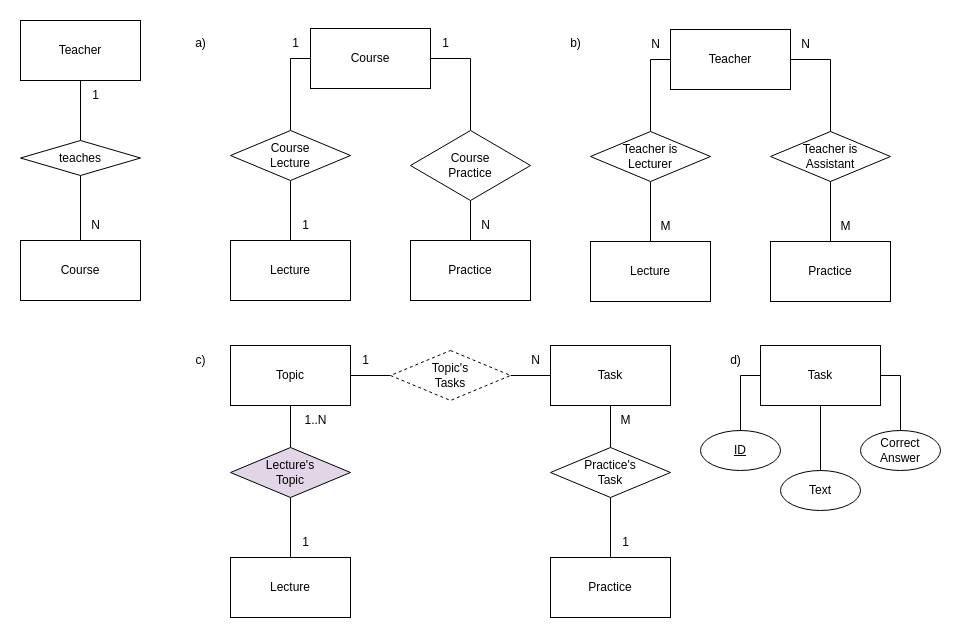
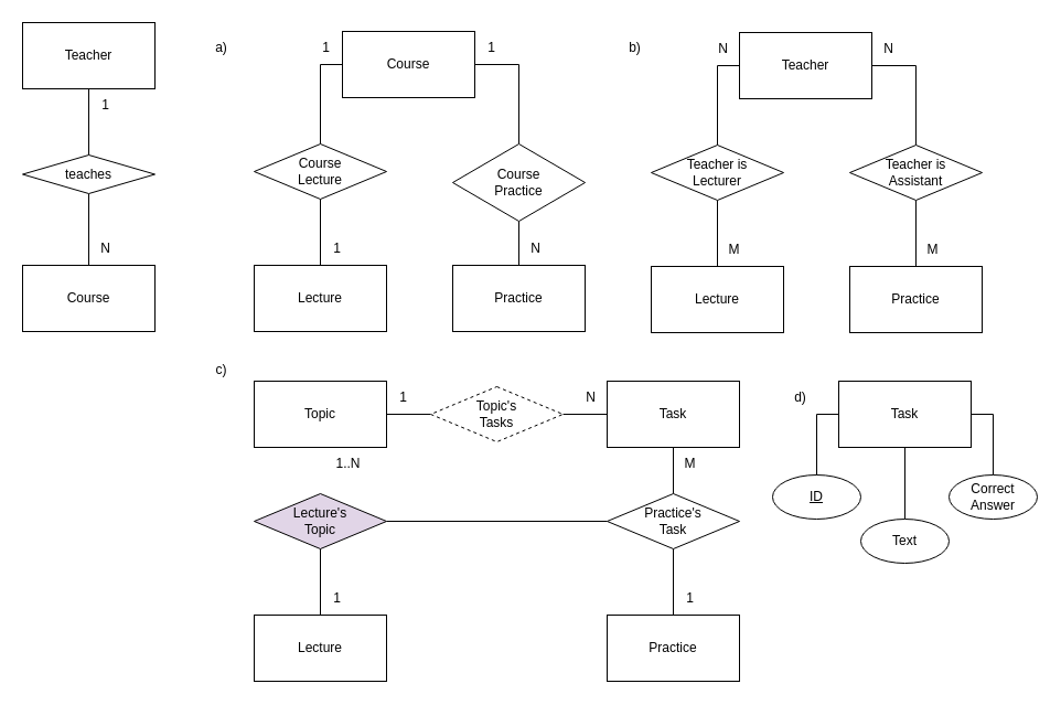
- <mxCell id="37" value="c)" style="text;html=1;align=center;verticalAlign=middle;resizable=0;points=[];autosize=1;strokeColor=none;fillColor=none;" vertex="1" parent="1"><mxGeometry x="185" y="345" width="30" height="30" as="geometry" /></mxCell>
+ <mxCell id="37" value="c)" style="text;html=1;align=center;verticalAlign=middle;resizable=0;points=[];autosize=1;strokeColor=none;fillColor=none;" vertex="1" parent="1"><mxGeometry x="185" y="320" width="30" height="30" as="geometry" /></mxCell>
- <mxCell id="57" value="d)" style="text;html=1;align=center;verticalAlign=middle;resizable=0;points=[];autosize=1;strokeColor=none;fillColor=none;" vertex="1" parent="1"><mxGeometry x="720" y="345" width="30" height="30" as="geometry" /></mxCell>
+ <mxCell id="57" value="d)" style="text;html=1;align=center;verticalAlign=middle;resizable=0;points=[];autosize=1;strokeColor=none;fillColor=none;" vertex="1" parent="1"><mxGeometry x="710" y="345" width="30" height="30" as="geometry" /></mxCell>
- <mxCell id="40" style="edgeStyle=orthogonalEdgeStyle;rounded=0;orthogonalLoop=1;jettySize=auto;html=1;entryX=0.5;entryY=1;entryDx=0;entryDy=0;endArrow=none;endFill=0;" edge="1" parent="1" source="41" target="52"><mxGeometry relative="1" as="geometry" /></mxCell>
+ <mxCell id="40" style="edgeStyle=orthogonalEdgeStyle;rounded=0;orthogonalLoop=1;jettySize=auto;html=1;endArrow=none;endFill=0;" edge="1" parent="1" source="41" target="44"><mxGeometry relative="1" as="geometry" /></mxCell>
